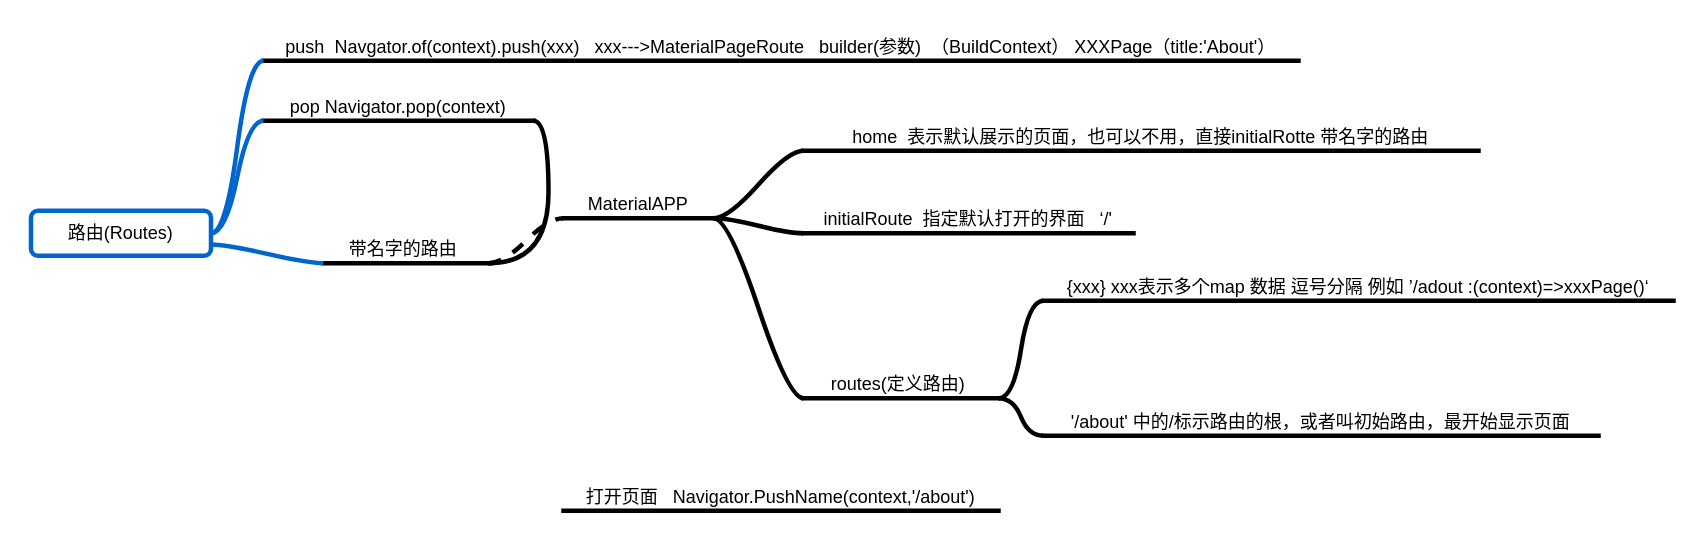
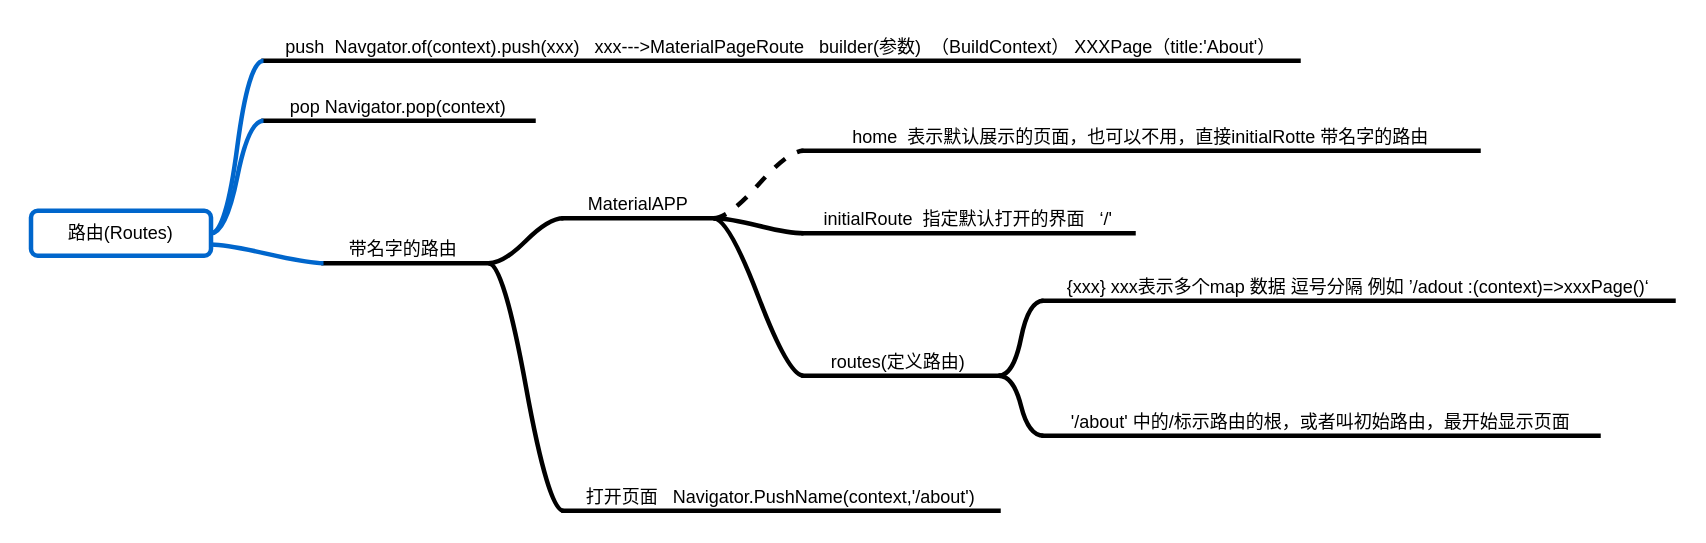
- <mxCell id="22" value="" style="edgeStyle=entityRelationEdgeStyle;startArrow=none;endArrow=none;segment=10;curved=1;strokeColor=#000000;strokeWidth=3;exitX=1;exitY=1;exitDx=0;exitDy=0;" edge="1" target="5" parent="1" source="7"><mxGeometry relative="1" as="geometry"><mxPoint x="335" y="360" as="sourcePoint" /></mxGeometry></mxCell>
+ <mxCell id="22" value="" style="edgeStyle=entityRelationEdgeStyle;startArrow=none;endArrow=none;segment=10;curved=1;strokeColor=#000000;strokeWidth=3;exitX=1;exitY=1;exitDx=0;exitDy=0;" edge="1" target="21" parent="1" source="7"><mxGeometry relative="1" as="geometry"><mxPoint x="335" y="360" as="sourcePoint" /></mxGeometry></mxCell>
- <mxCell id="12" value="" style="edgeStyle=entityRelationEdgeStyle;startArrow=none;endArrow=none;segment=10;curved=1;strokeColor=#000000;strokeWidth=3;exitX=1;exitY=1;exitDx=0;exitDy=0;" edge="1" target="11" parent="1" source="9"><mxGeometry relative="1" as="geometry"><mxPoint x="495" y="120" as="sourcePoint" /></mxGeometry></mxCell>
+ <mxCell id="12" value="" style="edgeStyle=entityRelationEdgeStyle;startArrow=none;endArrow=none;segment=10;curved=1;strokeColor=#000000;strokeWidth=3;exitX=1;exitY=1;exitDx=0;exitDy=0;dashed=1;" edge="1" target="11" parent="1" source="9"><mxGeometry relative="1" as="geometry"><mxPoint x="495" y="120" as="sourcePoint" /></mxGeometry></mxCell>
- <mxCell id="10" value="" style="edgeStyle=entityRelationEdgeStyle;startArrow=none;endArrow=none;segment=10;curved=1;strokeColor=#000000;strokeWidth=3;exitX=1;exitY=1;exitDx=0;exitDy=0;dashed=1;" edge="1" target="9" parent="1" source="7"><mxGeometry relative="1" as="geometry"><mxPoint x="315" y="175" as="sourcePoint" /></mxGeometry></mxCell>
+ <mxCell id="10" value="" style="edgeStyle=entityRelationEdgeStyle;startArrow=none;endArrow=none;segment=10;curved=1;strokeColor=#000000;strokeWidth=3;exitX=1;exitY=1;exitDx=0;exitDy=0;" edge="1" target="9" parent="1" source="7"><mxGeometry relative="1" as="geometry"><mxPoint x="315" y="175" as="sourcePoint" /></mxGeometry></mxCell>
- <mxCell id="15" value="routes(定义路由)&amp;nbsp;" style="whiteSpace=wrap;html=1;shape=partialRectangle;top=0;left=0;bottom=1;right=0;points=[[0,1],[1,1]];strokeColor=#000000;fillColor=none;align=center;verticalAlign=bottom;routingCenterY=0.5;snapToPoint=1;container=1;recursiveResize=0;autosize=1;treeFolding=1;treeMoving=1;strokeWidth=3;" vertex="1" parent="1"><mxGeometry x="535" y="245" width="130" height="20" as="geometry" /></mxCell>
+ <mxCell id="15" value="routes(定义路由)&amp;nbsp;" style="whiteSpace=wrap;html=1;shape=partialRectangle;top=0;left=0;bottom=1;right=0;points=[[0,1],[1,1]];strokeColor=#000000;fillColor=none;align=center;verticalAlign=bottom;routingCenterY=0.5;snapToPoint=1;container=1;recursiveResize=0;autosize=1;treeFolding=1;treeMoving=1;strokeWidth=3;" vertex="1" parent="1"><mxGeometry x="535" y="230" width="130" height="20" as="geometry" /></mxCell>
